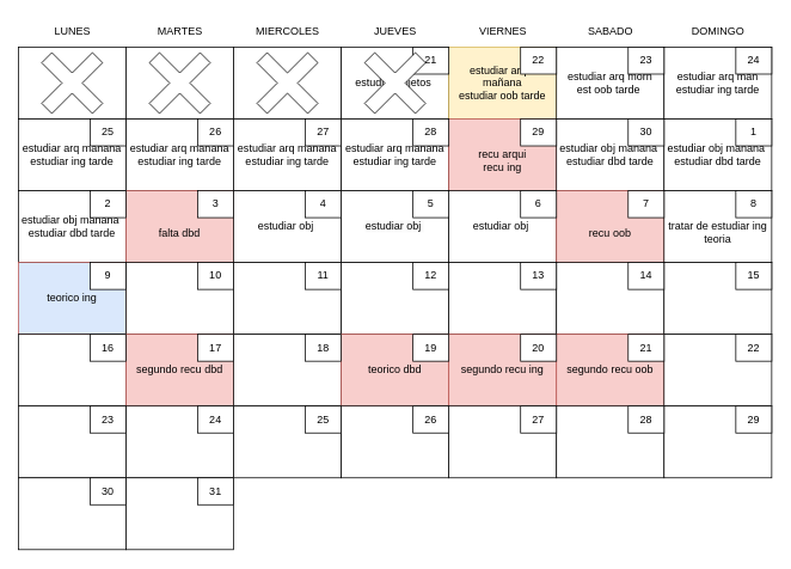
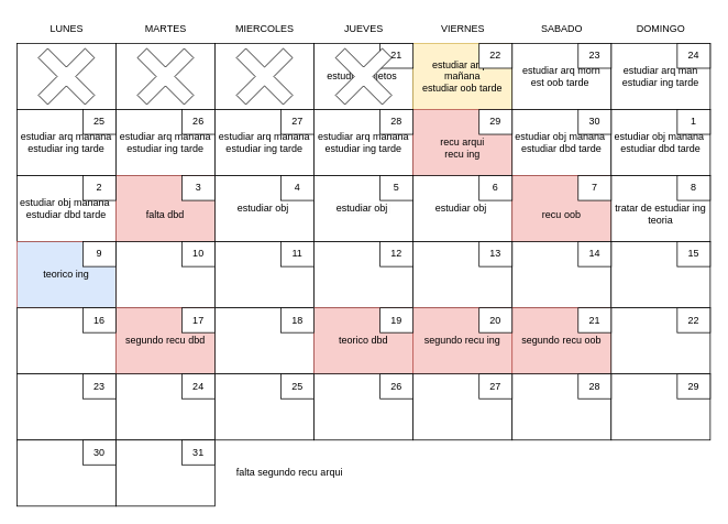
+ <mxCell id="97" value="falta segundo recu arqui" style="text;html=1;align=center;verticalAlign=middle;resizable=0;points=[];autosize=1;strokeColor=none;fillColor=none;" parent="1" vertex="1"><mxGeometry x="275" y="557" width="150" height="30" as="geometry" /></mxCell>
